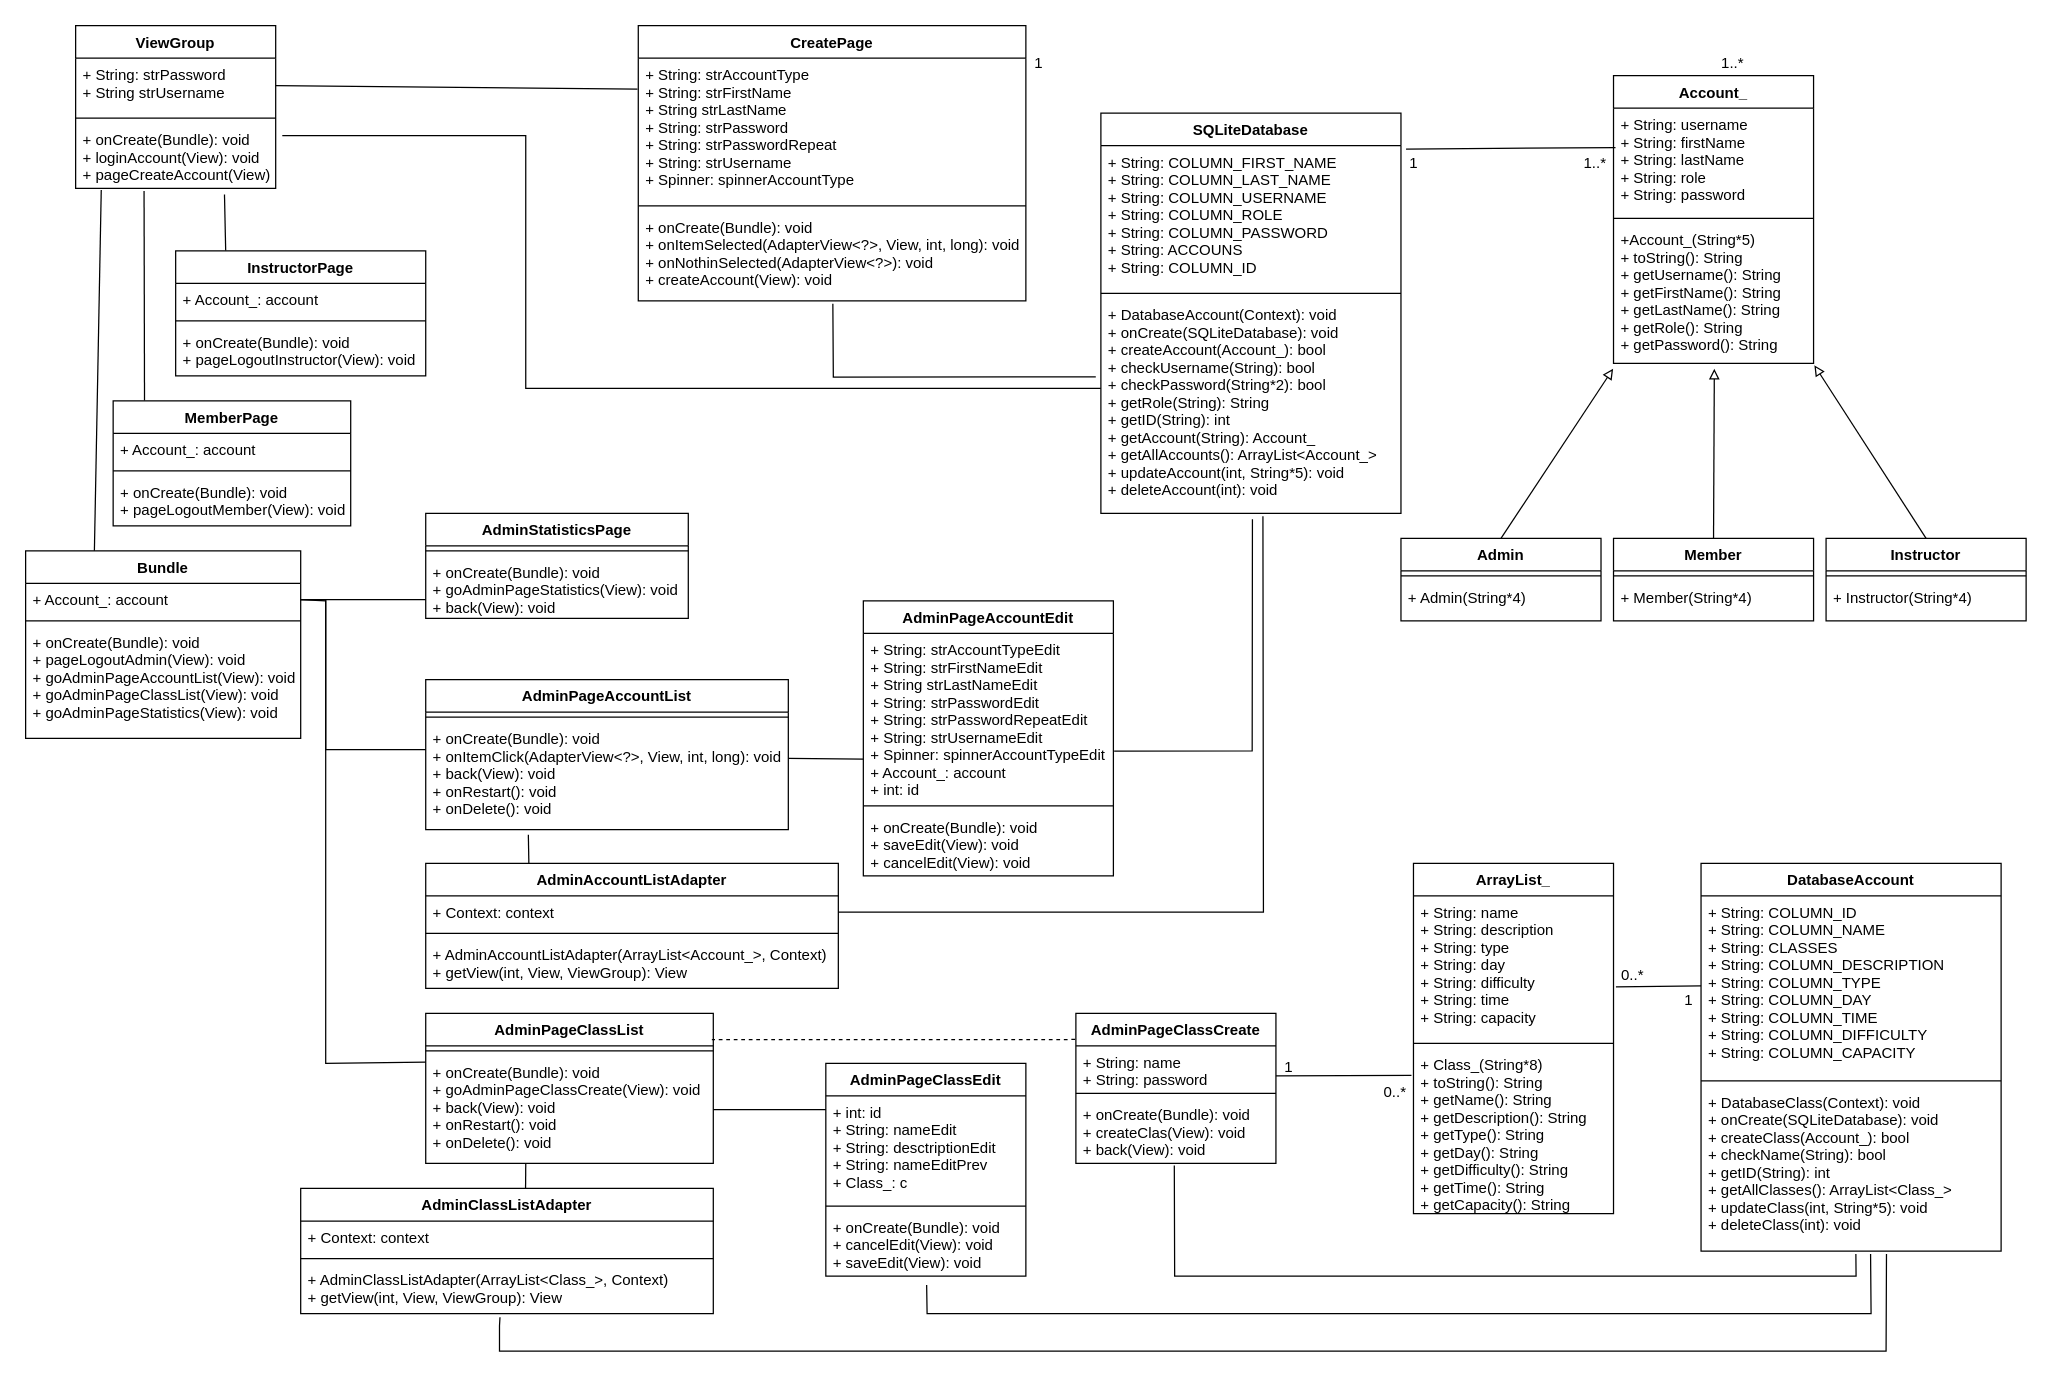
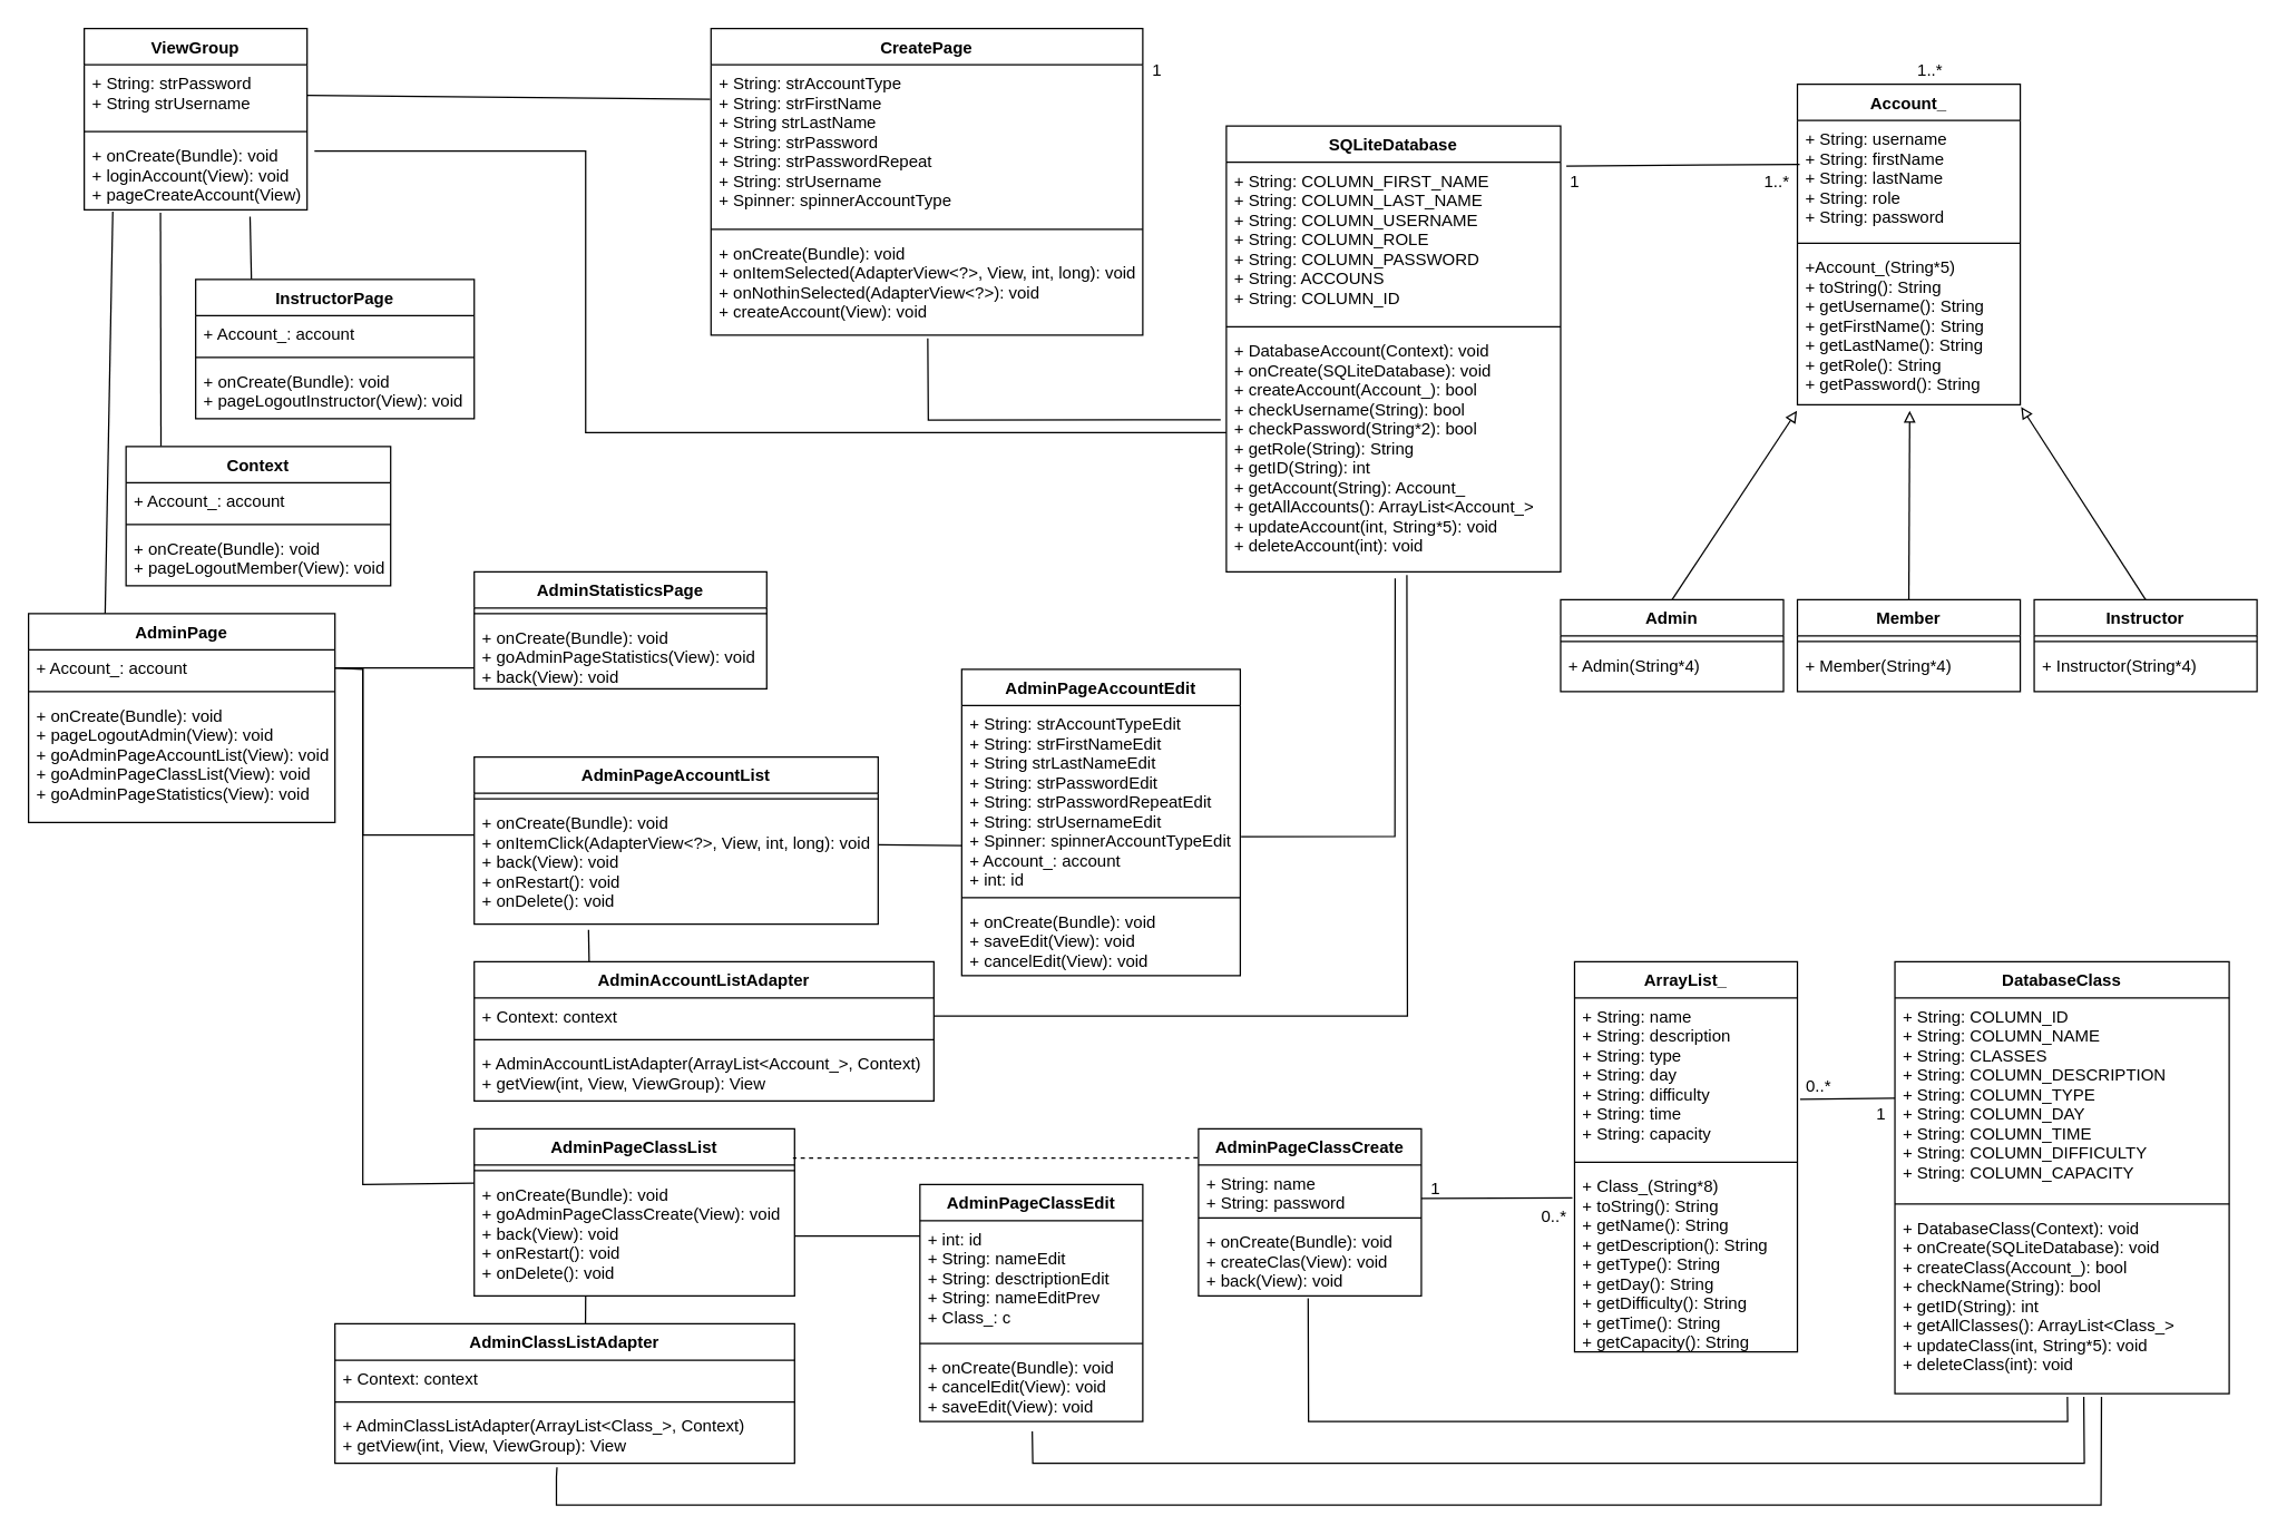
- <mxCell id="34" value="MemberPage" style="swimlane;fontStyle=1;align=center;verticalAlign=top;childLayout=stackLayout;horizontal=1;startSize=26;horizontalStack=0;resizeParent=1;resizeParentMax=0;resizeLast=0;collapsible=1;marginBottom=0;" vertex="1" parent="1"><mxGeometry x="90" y="320" width="190" height="100" as="geometry" /></mxCell>
+ <mxCell id="34" value="Context" style="swimlane;fontStyle=1;align=center;verticalAlign=top;childLayout=stackLayout;horizontal=1;startSize=26;horizontalStack=0;resizeParent=1;resizeParentMax=0;resizeLast=0;collapsible=1;marginBottom=0;" vertex="1" parent="1"><mxGeometry x="90" y="320" width="190" height="100" as="geometry" /></mxCell>
- <mxCell id="30" value="Bundle" style="swimlane;fontStyle=1;align=center;verticalAlign=top;childLayout=stackLayout;horizontal=1;startSize=26;horizontalStack=0;resizeParent=1;resizeParentMax=0;resizeLast=0;collapsible=1;marginBottom=0;" vertex="1" parent="1"><mxGeometry x="20" y="440" width="220" height="150" as="geometry" /></mxCell>
+ <mxCell id="30" value="AdminPage" style="swimlane;fontStyle=1;align=center;verticalAlign=top;childLayout=stackLayout;horizontal=1;startSize=26;horizontalStack=0;resizeParent=1;resizeParentMax=0;resizeLast=0;collapsible=1;marginBottom=0;" vertex="1" parent="1"><mxGeometry x="20" y="440" width="220" height="150" as="geometry" /></mxCell>
- <mxCell id="78" value="DatabaseAccount" style="swimlane;fontStyle=1;align=center;verticalAlign=top;childLayout=stackLayout;horizontal=1;startSize=26;horizontalStack=0;resizeParent=1;resizeParentMax=0;resizeLast=0;collapsible=1;marginBottom=0;" vertex="1" parent="1"><mxGeometry x="1360" y="690" width="240" height="310" as="geometry" /></mxCell>
+ <mxCell id="78" value="DatabaseClass" style="swimlane;fontStyle=1;align=center;verticalAlign=top;childLayout=stackLayout;horizontal=1;startSize=26;horizontalStack=0;resizeParent=1;resizeParentMax=0;resizeLast=0;collapsible=1;marginBottom=0;" vertex="1" parent="1"><mxGeometry x="1360" y="690" width="240" height="310" as="geometry" /></mxCell>
